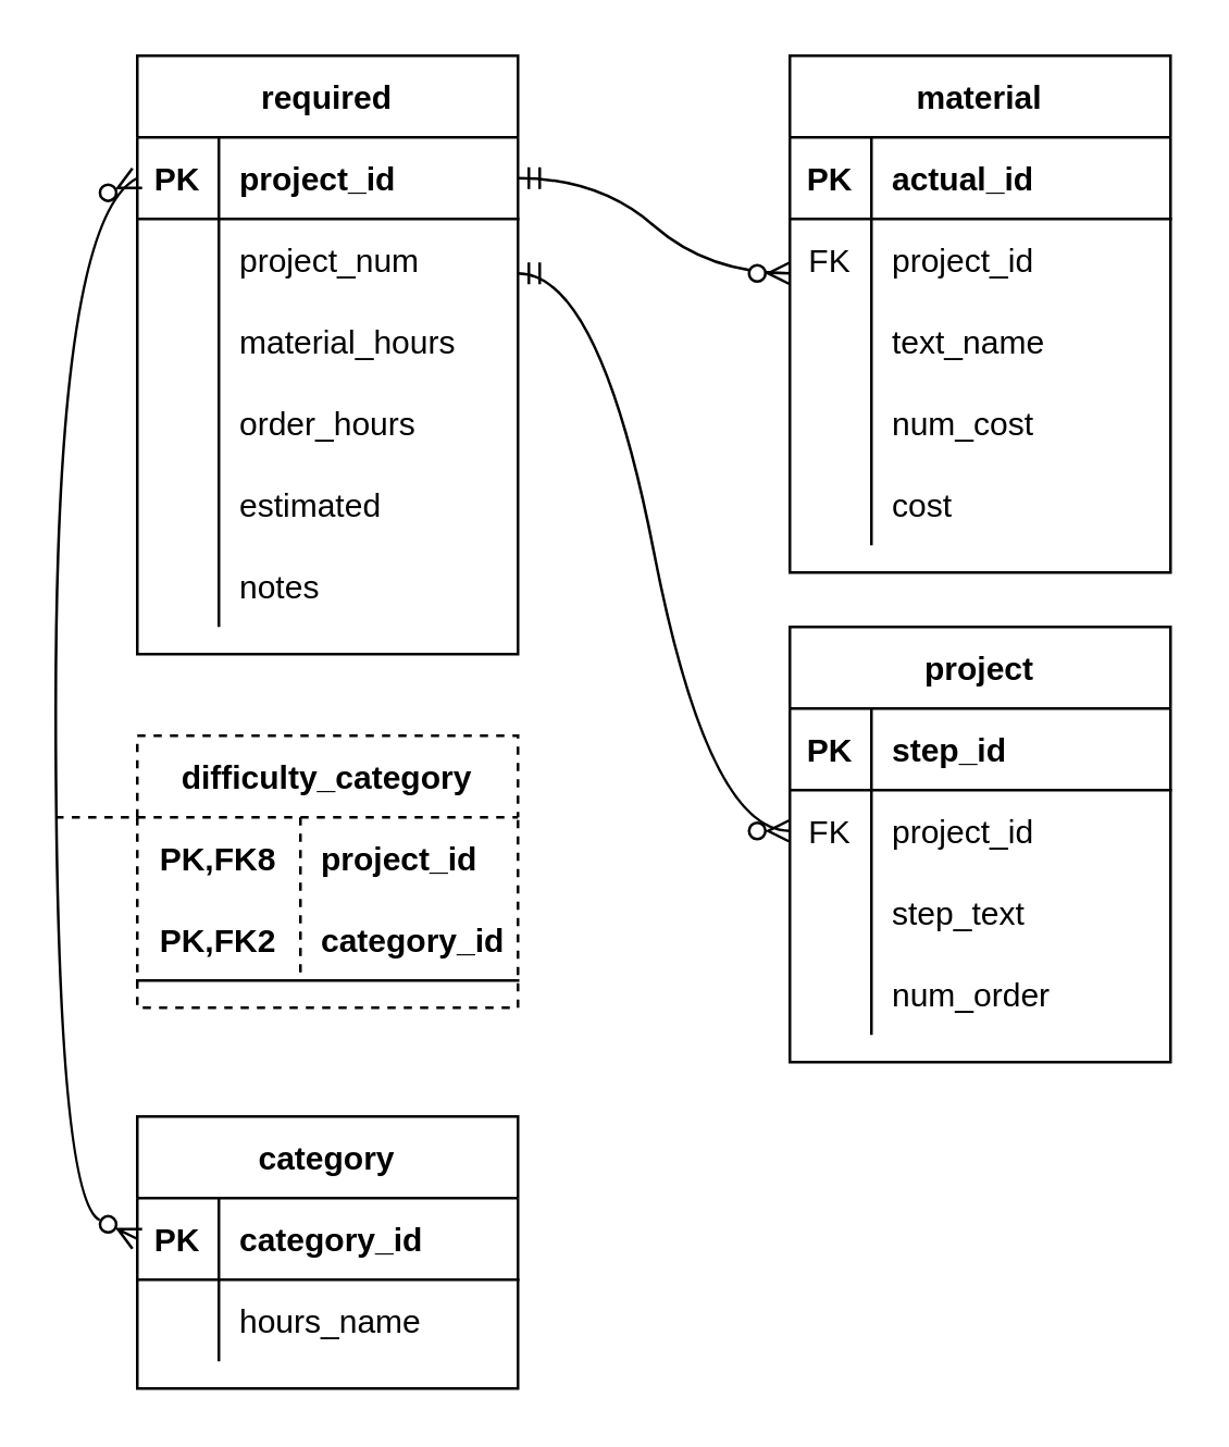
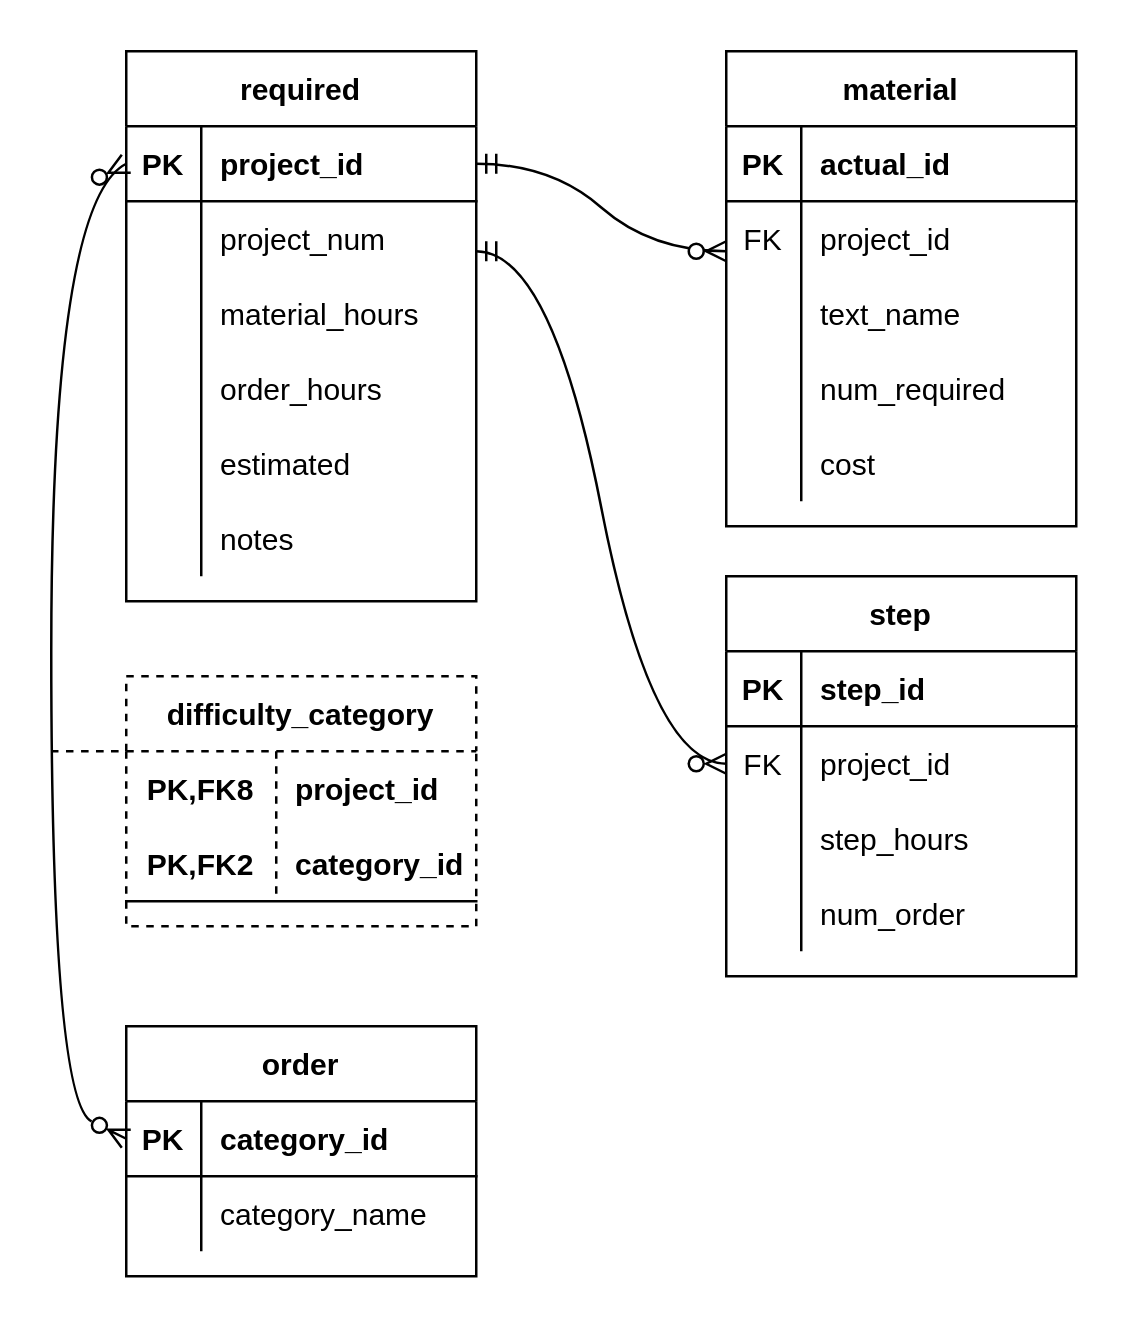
- <mxCell id="47" value="num_cost" style="shape=partialRectangle;connectable=0;fillColor=none;top=0;left=0;bottom=0;right=0;align=left;spacingLeft=6;overflow=hidden;" vertex="1" parent="45"><mxGeometry x="30" width="110" height="30" as="geometry"><mxRectangle width="110" height="30" as="alternateBounds" /></mxGeometry></mxCell>
+ <mxCell id="47" value="num_required" style="shape=partialRectangle;connectable=0;fillColor=none;top=0;left=0;bottom=0;right=0;align=left;spacingLeft=6;overflow=hidden;" vertex="1" parent="45"><mxGeometry x="30" width="110" height="30" as="geometry"><mxRectangle width="110" height="30" as="alternateBounds" /></mxGeometry></mxCell>
- <mxCell id="51" value="project" style="shape=table;startSize=30;container=1;collapsible=1;childLayout=tableLayout;fixedRows=1;rowLines=0;fontStyle=1;align=center;resizeLast=1;" vertex="1" parent="1"><mxGeometry x="290" y="230" width="140" height="160" as="geometry" /></mxCell>
+ <mxCell id="51" value="step" style="shape=table;startSize=30;container=1;collapsible=1;childLayout=tableLayout;fixedRows=1;rowLines=0;fontStyle=1;align=center;resizeLast=1;" vertex="1" parent="1"><mxGeometry x="290" y="230" width="140" height="160" as="geometry" /></mxCell>
- <mxCell id="60" value="step_text" style="shape=partialRectangle;connectable=0;fillColor=none;top=0;left=0;bottom=0;right=0;align=left;spacingLeft=6;overflow=hidden;" vertex="1" parent="58"><mxGeometry x="30" width="110" height="30" as="geometry"><mxRectangle width="110" height="30" as="alternateBounds" /></mxGeometry></mxCell>
+ <mxCell id="60" value="step_hours" style="shape=partialRectangle;connectable=0;fillColor=none;top=0;left=0;bottom=0;right=0;align=left;spacingLeft=6;overflow=hidden;" vertex="1" parent="58"><mxGeometry x="30" width="110" height="30" as="geometry"><mxRectangle width="110" height="30" as="alternateBounds" /></mxGeometry></mxCell>
- <mxCell id="21" value="category" style="shape=table;startSize=30;container=1;collapsible=1;childLayout=tableLayout;fixedRows=1;rowLines=0;fontStyle=1;align=center;resizeLast=1;" vertex="1" parent="1"><mxGeometry x="50" y="410" width="140" height="100" as="geometry" /></mxCell>
+ <mxCell id="21" value="order" style="shape=table;startSize=30;container=1;collapsible=1;childLayout=tableLayout;fixedRows=1;rowLines=0;fontStyle=1;align=center;resizeLast=1;" vertex="1" parent="1"><mxGeometry x="50" y="410" width="140" height="100" as="geometry" /></mxCell>
- <mxCell id="27" value="hours_name" style="shape=partialRectangle;connectable=0;fillColor=none;top=0;left=0;bottom=0;right=0;align=left;spacingLeft=6;overflow=hidden;" vertex="1" parent="25"><mxGeometry x="30" width="110" height="30" as="geometry"><mxRectangle width="110" height="30" as="alternateBounds" /></mxGeometry></mxCell>
+ <mxCell id="27" value="category_name" style="shape=partialRectangle;connectable=0;fillColor=none;top=0;left=0;bottom=0;right=0;align=left;spacingLeft=6;overflow=hidden;" vertex="1" parent="25"><mxGeometry x="30" width="110" height="30" as="geometry"><mxRectangle width="110" height="30" as="alternateBounds" /></mxGeometry></mxCell>
